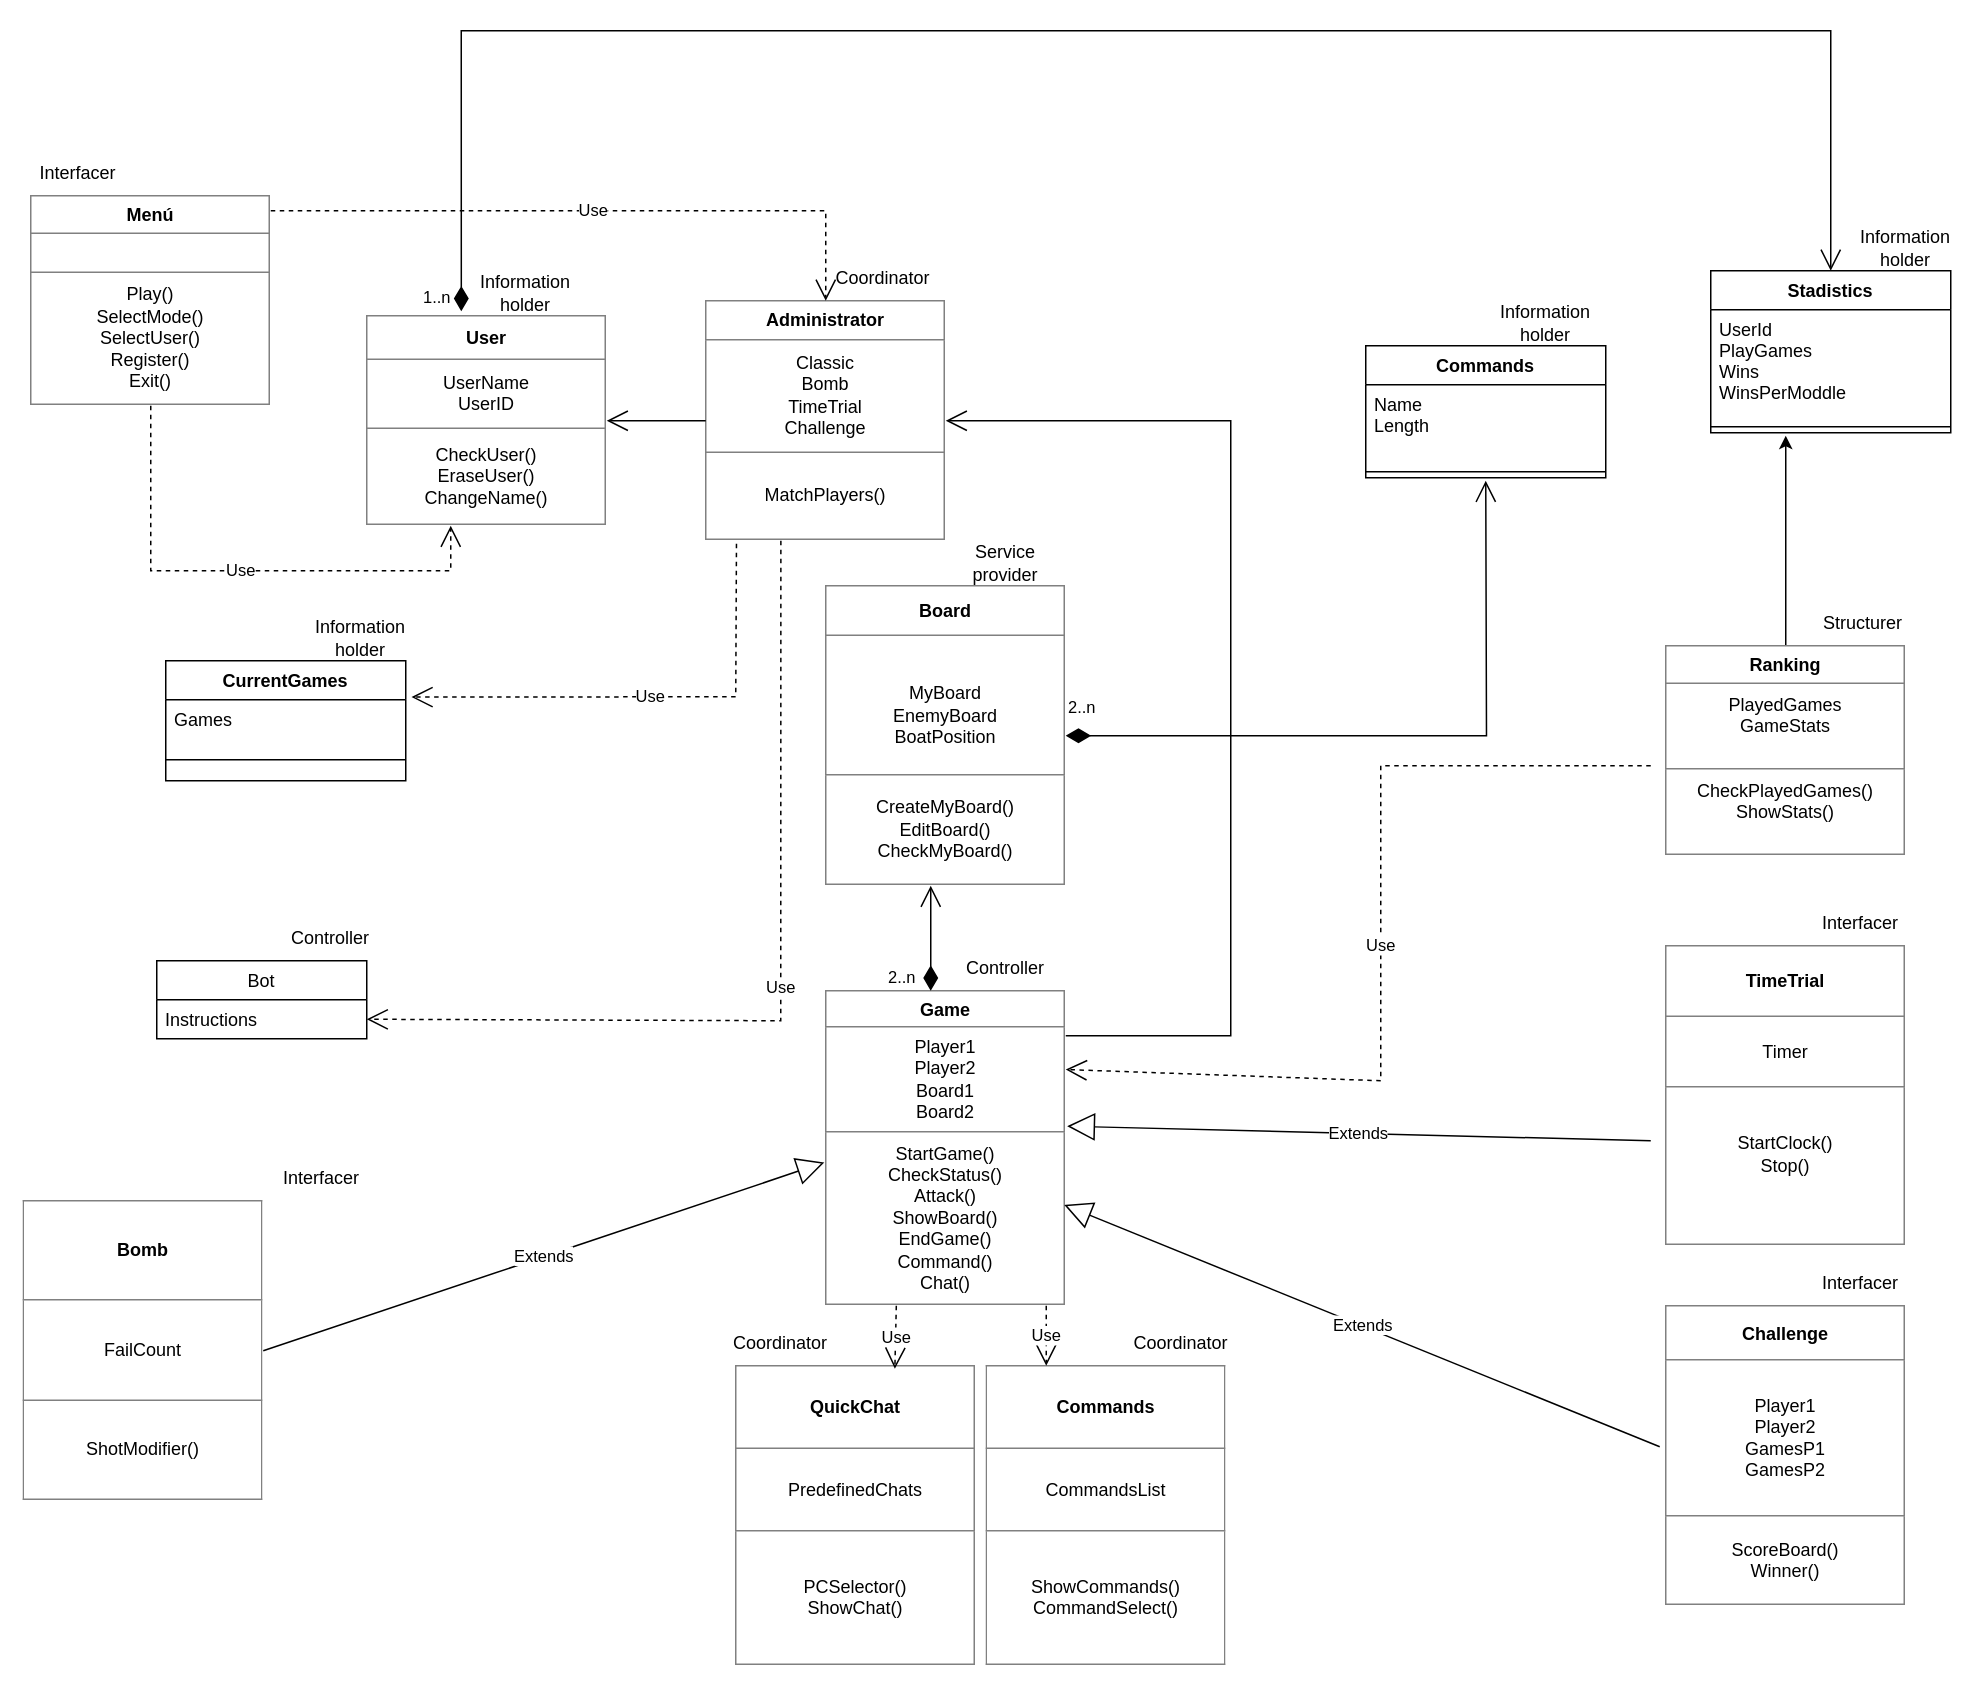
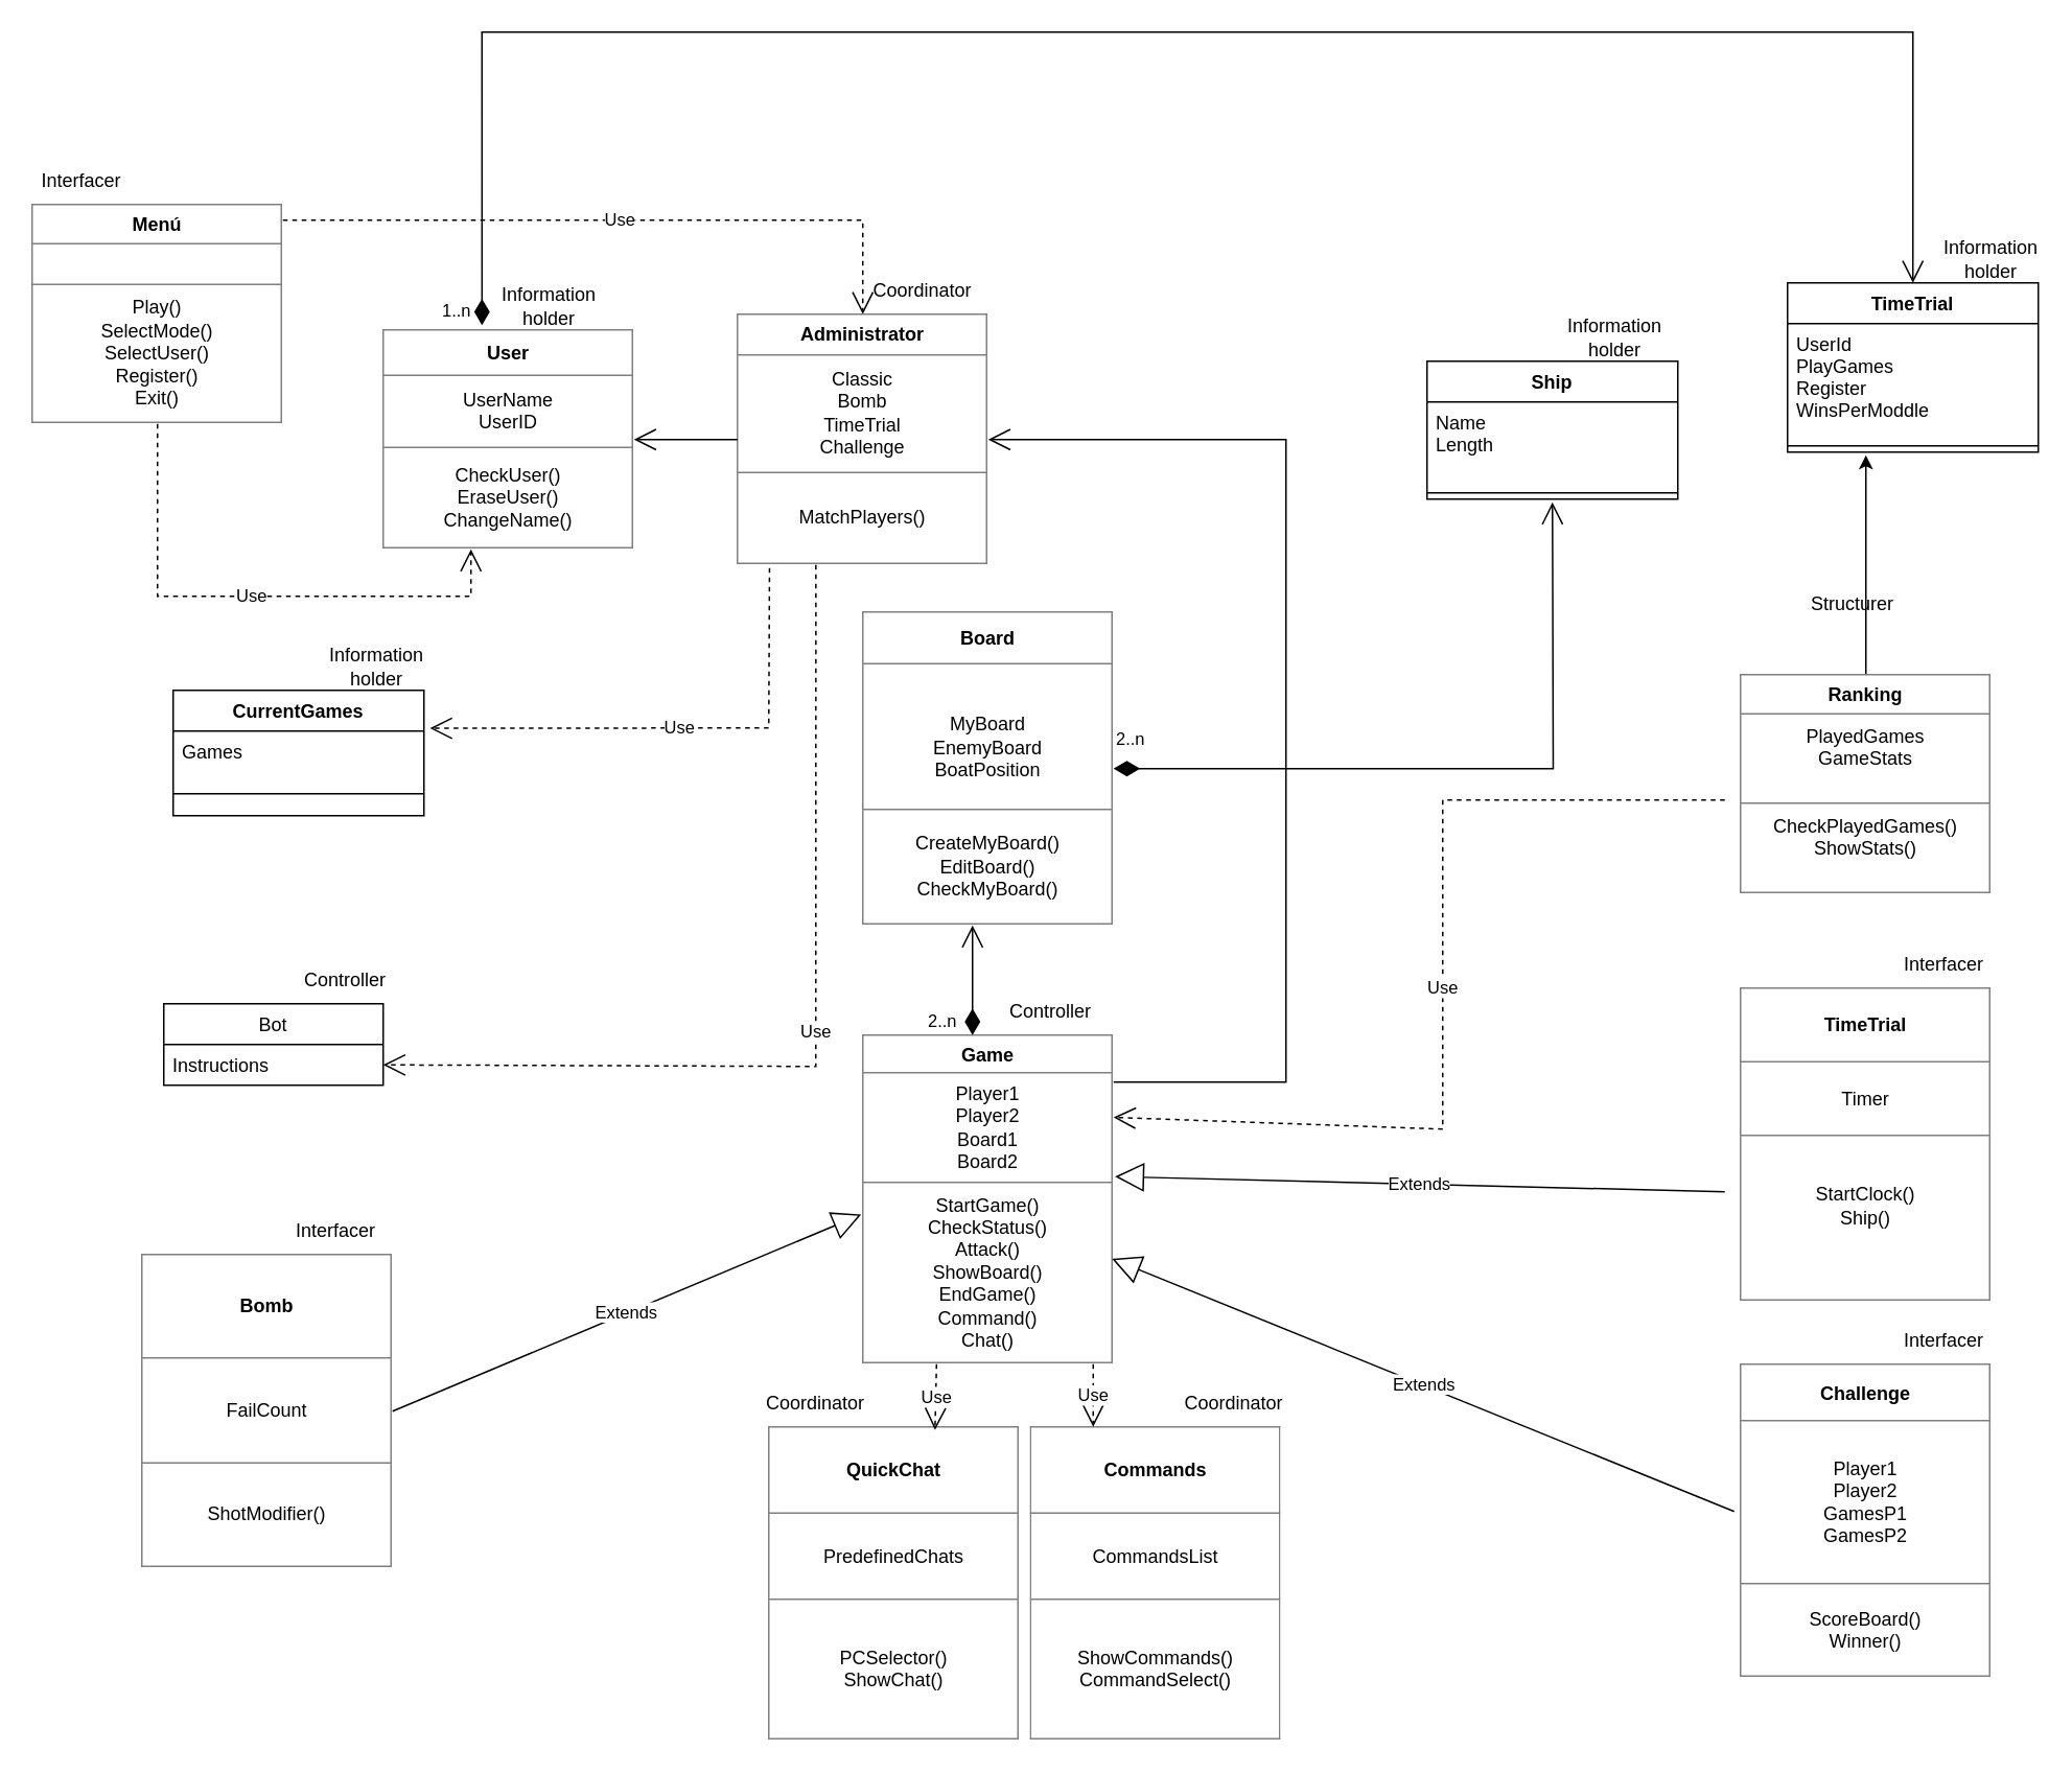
- <mxCell id="24" value="Stadistics" style="swimlane;fontStyle=1;align=center;verticalAlign=top;childLayout=stackLayout;horizontal=1;startSize=26;horizontalStack=0;resizeParent=1;resizeParentMax=0;resizeLast=0;collapsible=1;marginBottom=0;" parent="1" vertex="1"><mxGeometry x="1140" y="180" width="160" height="108" as="geometry" /></mxCell>
+ <mxCell id="24" value="TimeTrial" style="swimlane;fontStyle=1;align=center;verticalAlign=top;childLayout=stackLayout;horizontal=1;startSize=26;horizontalStack=0;resizeParent=1;resizeParentMax=0;resizeLast=0;collapsible=1;marginBottom=0;" parent="1" vertex="1"><mxGeometry x="1140" y="180" width="160" height="108" as="geometry" /></mxCell>
- <mxCell id="25" value="UserId&#10;PlayGames&#10;Wins&#10;WinsPerModdle" style="text;strokeColor=none;fillColor=none;align=left;verticalAlign=top;spacingLeft=4;spacingRight=4;overflow=hidden;rotatable=0;points=[[0,0.5],[1,0.5]];portConstraint=eastwest;" parent="24" vertex="1"><mxGeometry y="26" width="160" height="74" as="geometry" /></mxCell>
+ <mxCell id="25" value="UserId&#10;PlayGames&#10;Register&#10;WinsPerModdle" style="text;strokeColor=none;fillColor=none;align=left;verticalAlign=top;spacingLeft=4;spacingRight=4;overflow=hidden;rotatable=0;points=[[0,0.5],[1,0.5]];portConstraint=eastwest;" parent="24" vertex="1"><mxGeometry y="26" width="160" height="74" as="geometry" /></mxCell>
- <mxCell id="21" value="Commands" style="swimlane;fontStyle=1;align=center;verticalAlign=top;childLayout=stackLayout;horizontal=1;startSize=26;horizontalStack=0;resizeParent=1;resizeParentMax=0;resizeLast=0;collapsible=1;marginBottom=0;" parent="1" vertex="1"><mxGeometry x="910" y="230" width="160" height="88" as="geometry" /></mxCell>
+ <mxCell id="21" value="Ship" style="swimlane;fontStyle=1;align=center;verticalAlign=top;childLayout=stackLayout;horizontal=1;startSize=26;horizontalStack=0;resizeParent=1;resizeParentMax=0;resizeLast=0;collapsible=1;marginBottom=0;" parent="1" vertex="1"><mxGeometry x="910" y="230" width="160" height="88" as="geometry" /></mxCell>
- <mxCell id="36" value="Service provider" style="text;html=1;strokeColor=none;fillColor=none;align=center;verticalAlign=middle;whiteSpace=wrap;rounded=0;" vertex="1" parent="1"><mxGeometry x="640" y="360" width="60" height="30" as="geometry" /></mxCell>
- <mxCell id="39" value="&amp;nbsp;Structurer" style="text;html=1;strokeColor=none;fillColor=none;align=center;verticalAlign=middle;whiteSpace=wrap;rounded=0;" vertex="1" parent="1"><mxGeometry x="1210" y="400" width="60" height="30" as="geometry" /></mxCell>
+ <mxCell id="39" value="&amp;nbsp;Structurer" style="text;html=1;strokeColor=none;fillColor=none;align=center;verticalAlign=middle;whiteSpace=wrap;rounded=0;" vertex="1" parent="1"><mxGeometry x="1150" y="370" width="60" height="30" as="geometry" /></mxCell>
- <mxCell id="8" value="&lt;table border=&quot;1&quot; width=&quot;100%&quot; cellpadding=&quot;4&quot; style=&quot;width: 100% ; height: 100% ; border-collapse: collapse&quot;&gt;&lt;tbody&gt;&lt;tr&gt;&lt;th align=&quot;center&quot;&gt;TimeTrial&lt;/th&gt;&lt;/tr&gt;&lt;tr&gt;&lt;td align=&quot;center&quot;&gt;Timer&lt;br&gt;&lt;/td&gt;&lt;/tr&gt;&lt;tr&gt;&lt;td align=&quot;center&quot;&gt;StartClock()&lt;br&gt;Stop()&lt;br&gt;&lt;br&gt;&lt;/td&gt;&lt;/tr&gt;&lt;/tbody&gt;&lt;/table&gt;" style="text;html=1;strokeColor=none;fillColor=none;overflow=fill;" parent="1" vertex="1"><mxGeometry x="1110" y="630" width="160" height="200" as="geometry" /></mxCell>
+ <mxCell id="8" value="&lt;table border=&quot;1&quot; width=&quot;100%&quot; cellpadding=&quot;4&quot; style=&quot;width: 100% ; height: 100% ; border-collapse: collapse&quot;&gt;&lt;tbody&gt;&lt;tr&gt;&lt;th align=&quot;center&quot;&gt;TimeTrial&lt;/th&gt;&lt;/tr&gt;&lt;tr&gt;&lt;td align=&quot;center&quot;&gt;Timer&lt;br&gt;&lt;/td&gt;&lt;/tr&gt;&lt;tr&gt;&lt;td align=&quot;center&quot;&gt;StartClock()&lt;br&gt;Ship()&lt;br&gt;&lt;br&gt;&lt;/td&gt;&lt;/tr&gt;&lt;/tbody&gt;&lt;/table&gt;" style="text;html=1;strokeColor=none;fillColor=none;overflow=fill;" parent="1" vertex="1"><mxGeometry x="1110" y="630" width="160" height="200" as="geometry" /></mxCell>
- <mxCell id="11" value="&lt;table border=&quot;1&quot; width=&quot;100%&quot; cellpadding=&quot;4&quot; style=&quot;width: 100% ; height: 100% ; border-collapse: collapse&quot;&gt;&lt;tbody&gt;&lt;tr&gt;&lt;th align=&quot;center&quot;&gt;&lt;b&gt;Bomb&lt;/b&gt;&lt;/th&gt;&lt;/tr&gt;&lt;tr&gt;&lt;td align=&quot;center&quot;&gt;FailCount&lt;br&gt;&lt;/td&gt;&lt;/tr&gt;&lt;tr&gt;&lt;td align=&quot;center&quot;&gt;ShotModifier()&lt;/td&gt;&lt;/tr&gt;&lt;/tbody&gt;&lt;/table&gt;" style="text;html=1;strokeColor=none;fillColor=none;overflow=fill;" parent="1" vertex="1"><mxGeometry x="15" y="800" width="160" height="200" as="geometry" /></mxCell>
+ <mxCell id="11" value="&lt;table border=&quot;1&quot; width=&quot;100%&quot; cellpadding=&quot;4&quot; style=&quot;width: 100% ; height: 100% ; border-collapse: collapse&quot;&gt;&lt;tbody&gt;&lt;tr&gt;&lt;th align=&quot;center&quot;&gt;&lt;b&gt;Bomb&lt;/b&gt;&lt;/th&gt;&lt;/tr&gt;&lt;tr&gt;&lt;td align=&quot;center&quot;&gt;FailCount&lt;br&gt;&lt;/td&gt;&lt;/tr&gt;&lt;tr&gt;&lt;td align=&quot;center&quot;&gt;ShotModifier()&lt;/td&gt;&lt;/tr&gt;&lt;/tbody&gt;&lt;/table&gt;" style="text;html=1;strokeColor=none;fillColor=none;overflow=fill;" parent="1" vertex="1"><mxGeometry x="90" y="800" width="160" height="200" as="geometry" /></mxCell>
